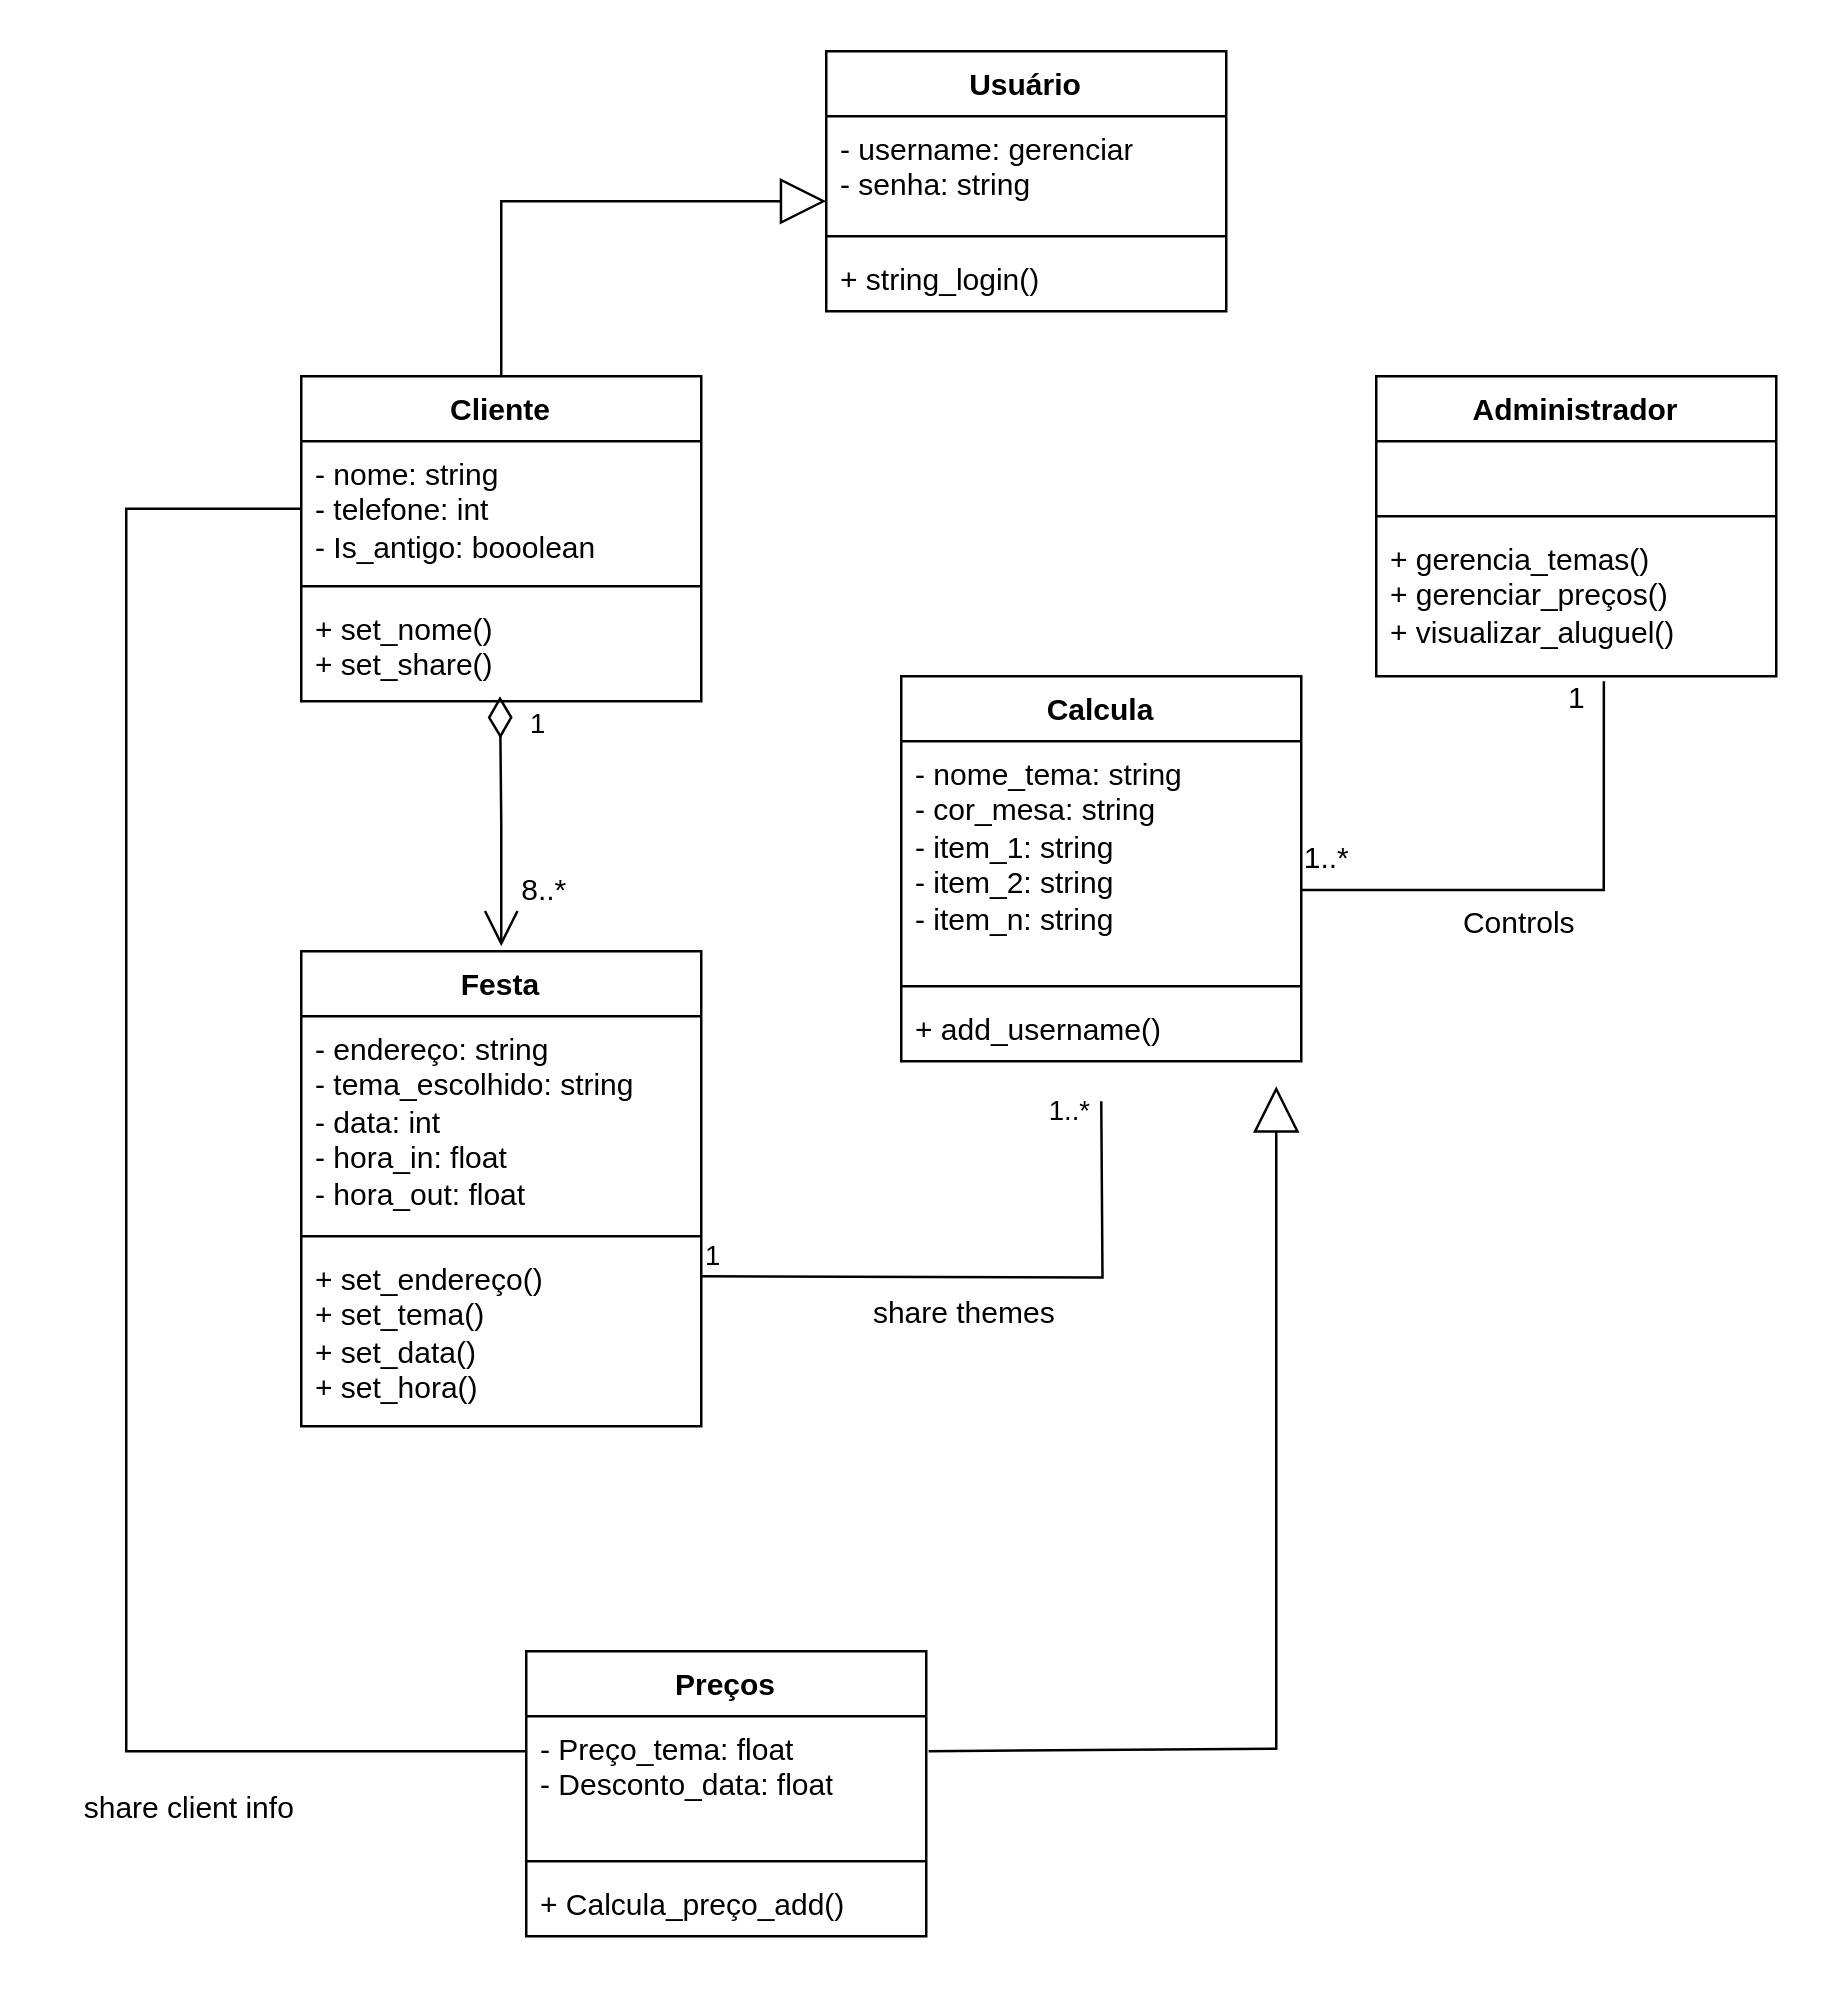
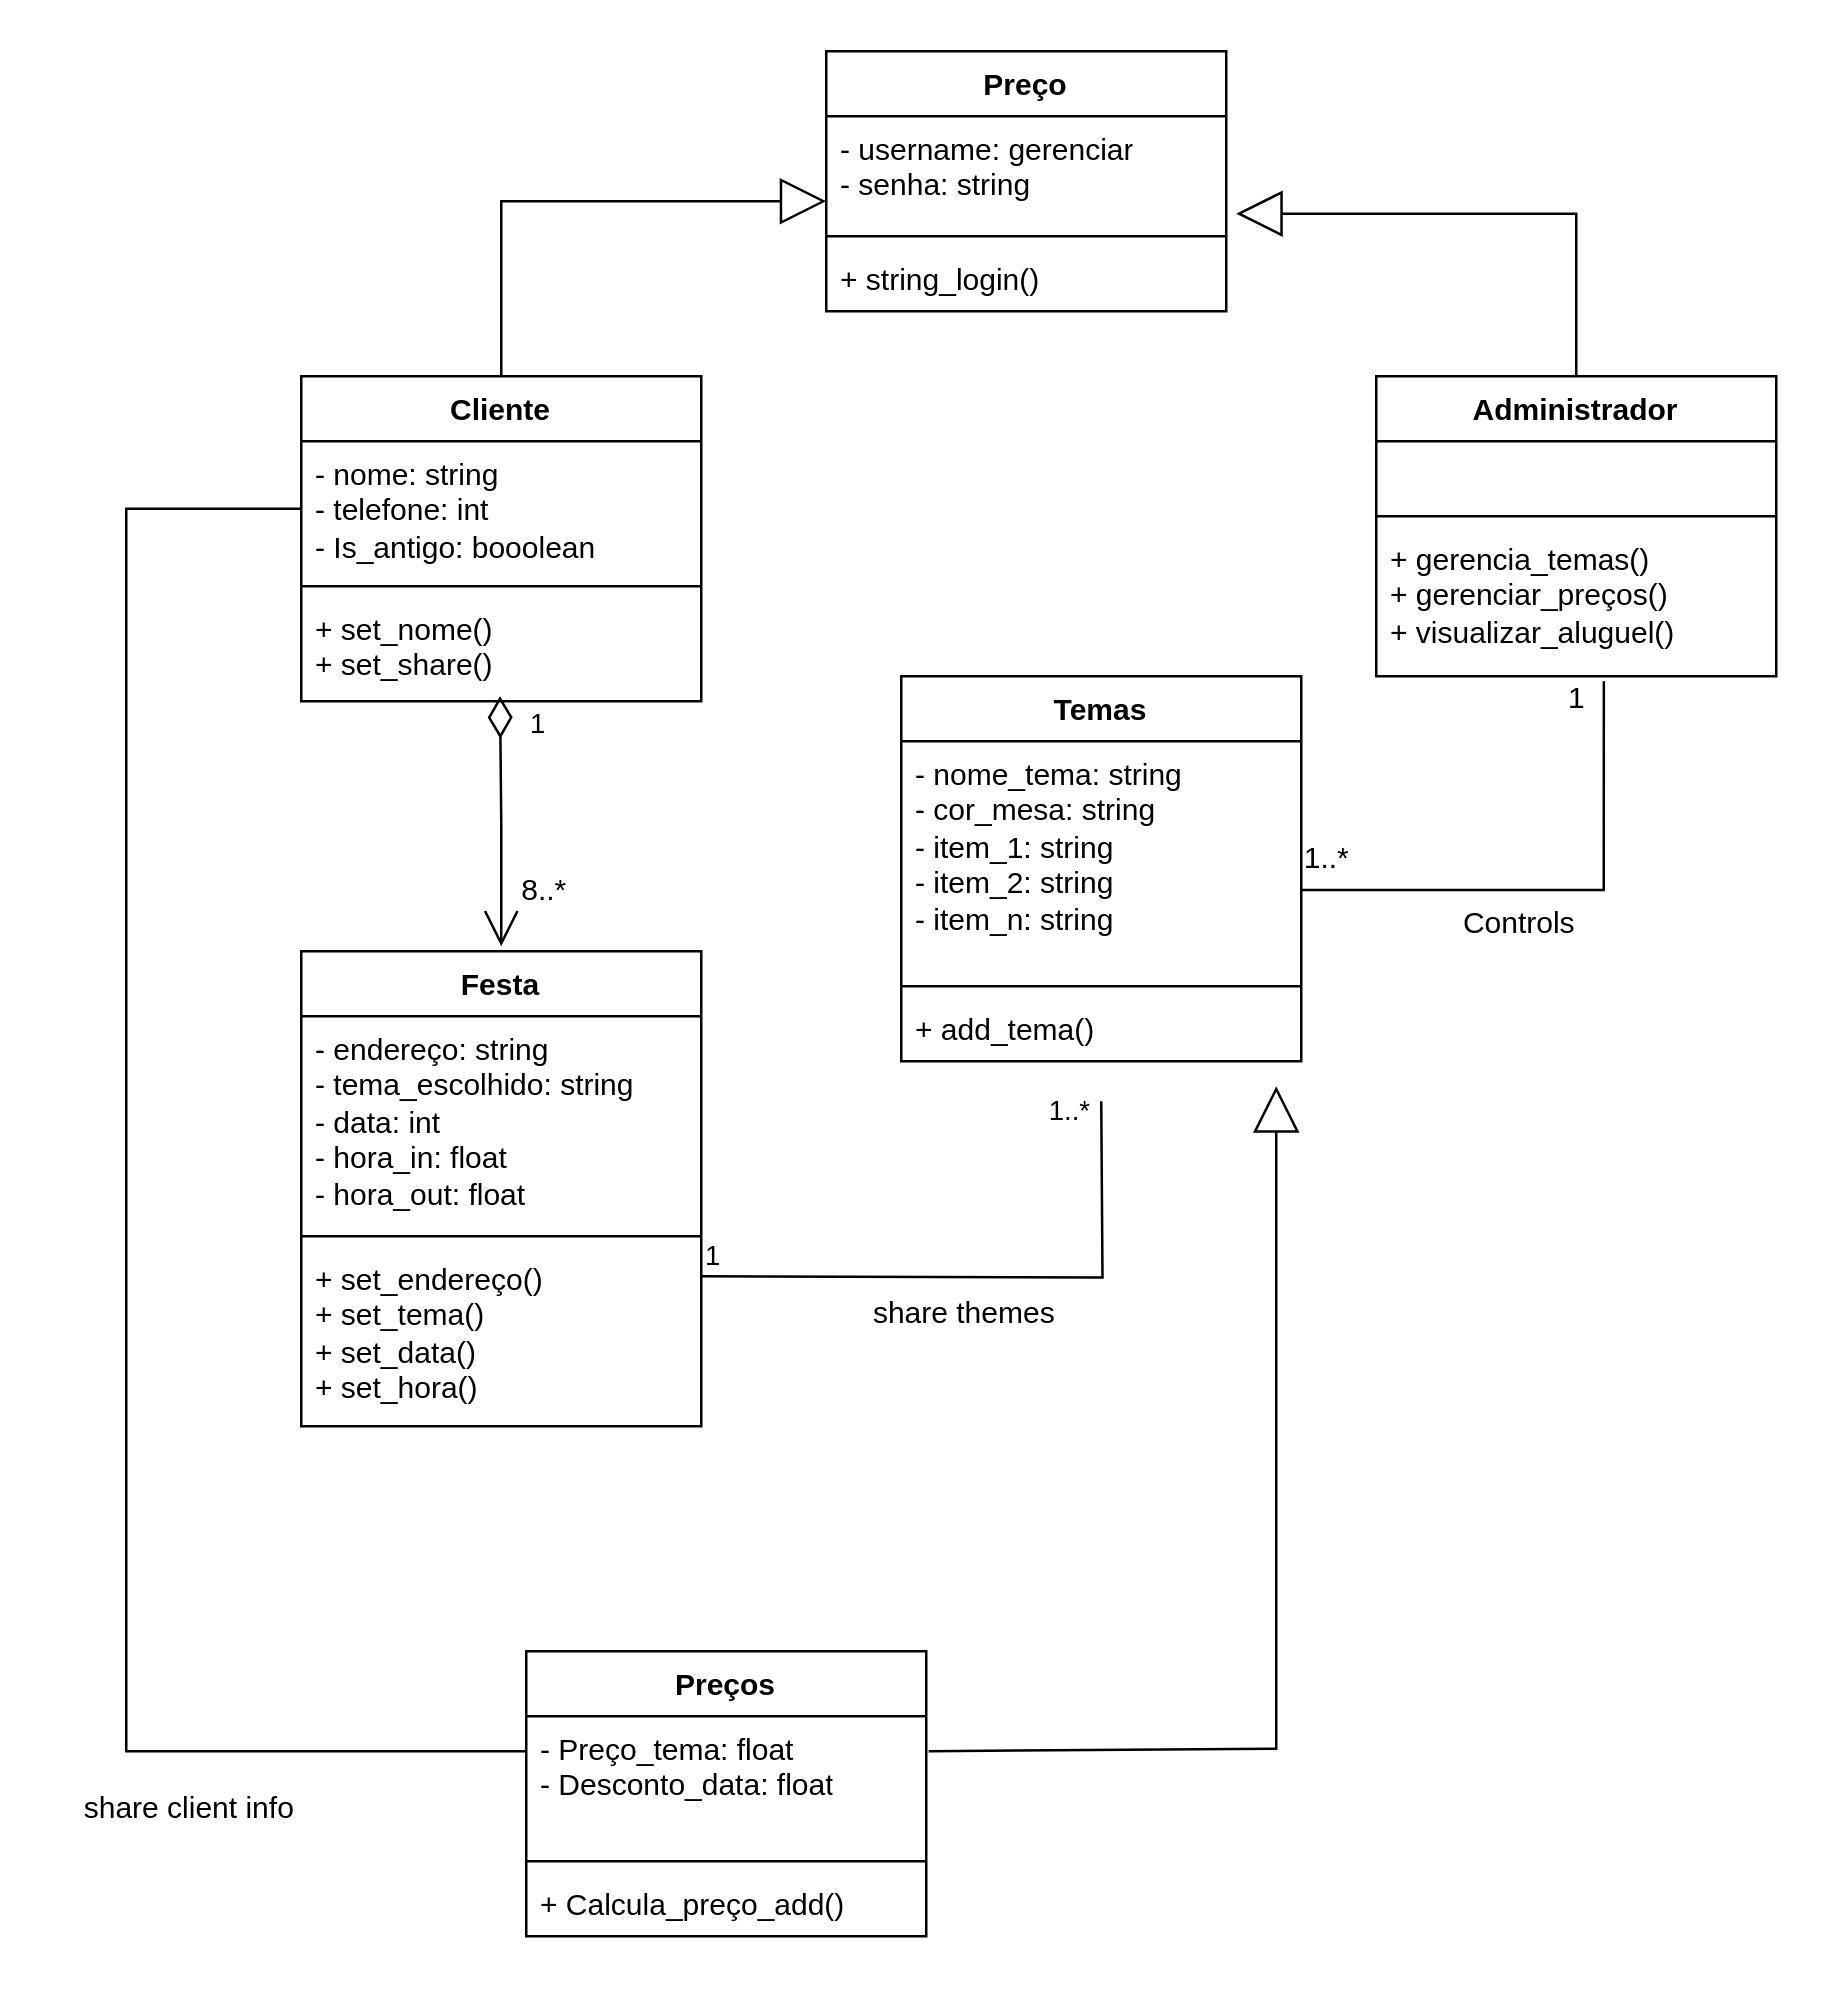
- <mxCell id="2" value="Usuário" style="swimlane;fontStyle=1;align=center;verticalAlign=top;childLayout=stackLayout;horizontal=1;startSize=26;horizontalStack=0;resizeParent=1;resizeParentMax=0;resizeLast=0;collapsible=1;marginBottom=0;whiteSpace=wrap;html=1;" vertex="1" parent="1"><mxGeometry x="330" y="20" width="160" height="104" as="geometry" /></mxCell>
+ <mxCell id="2" value="Preço" style="swimlane;fontStyle=1;align=center;verticalAlign=top;childLayout=stackLayout;horizontal=1;startSize=26;horizontalStack=0;resizeParent=1;resizeParentMax=0;resizeLast=0;collapsible=1;marginBottom=0;whiteSpace=wrap;html=1;" vertex="1" parent="1"><mxGeometry x="330" y="20" width="160" height="104" as="geometry" /></mxCell>
+ <mxCell id="15" value="" style="endArrow=block;endSize=16;endFill=0;html=1;rounded=0;exitX=0.5;exitY=0;exitDx=0;exitDy=0;entryX=1.025;entryY=0.886;entryDx=0;entryDy=0;entryPerimeter=0;" edge="1" parent="1" source="10" target="3"><mxGeometry width="160" relative="1" as="geometry"><mxPoint x="550" y="90" as="sourcePoint" /><mxPoint x="710" y="90" as="targetPoint" /><Array as="points"><mxPoint x="630" y="85" /></Array></mxGeometry></mxCell>
- <mxCell id="22" value="Calcula" style="swimlane;fontStyle=1;align=center;verticalAlign=top;childLayout=stackLayout;horizontal=1;startSize=26;horizontalStack=0;resizeParent=1;resizeParentMax=0;resizeLast=0;collapsible=1;marginBottom=0;whiteSpace=wrap;html=1;" vertex="1" parent="1"><mxGeometry x="360" y="270" width="160" height="154" as="geometry" /></mxCell>
+ <mxCell id="22" value="Temas" style="swimlane;fontStyle=1;align=center;verticalAlign=top;childLayout=stackLayout;horizontal=1;startSize=26;horizontalStack=0;resizeParent=1;resizeParentMax=0;resizeLast=0;collapsible=1;marginBottom=0;whiteSpace=wrap;html=1;" vertex="1" parent="1"><mxGeometry x="360" y="270" width="160" height="154" as="geometry" /></mxCell>
- <mxCell id="25" value="+ add_username()" style="text;strokeColor=none;fillColor=none;align=left;verticalAlign=top;spacingLeft=4;spacingRight=4;overflow=hidden;rotatable=0;points=[[0,0.5],[1,0.5]];portConstraint=eastwest;whiteSpace=wrap;html=1;" vertex="1" parent="22"><mxGeometry y="128" width="160" height="26" as="geometry" /></mxCell>
+ <mxCell id="25" value="+ add_tema()" style="text;strokeColor=none;fillColor=none;align=left;verticalAlign=top;spacingLeft=4;spacingRight=4;overflow=hidden;rotatable=0;points=[[0,0.5],[1,0.5]];portConstraint=eastwest;whiteSpace=wrap;html=1;" vertex="1" parent="22"><mxGeometry y="128" width="160" height="26" as="geometry" /></mxCell>
